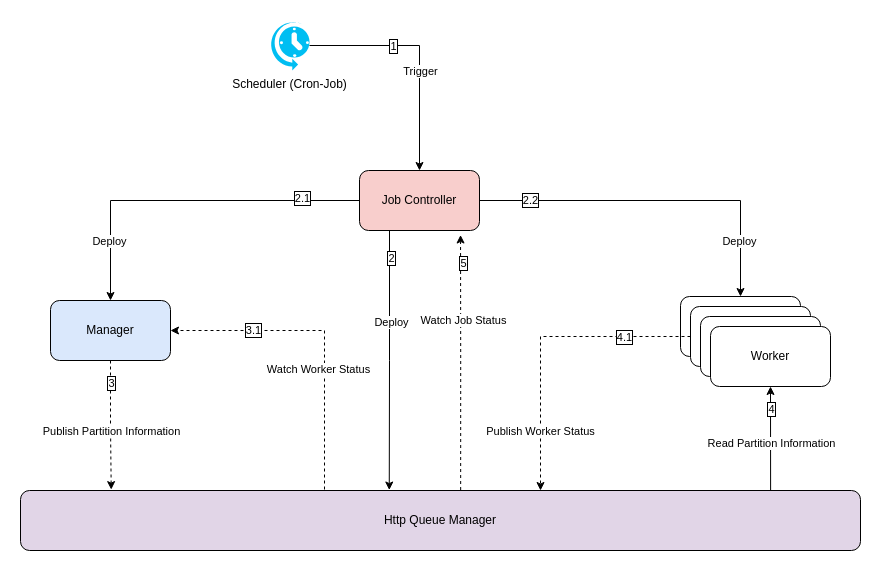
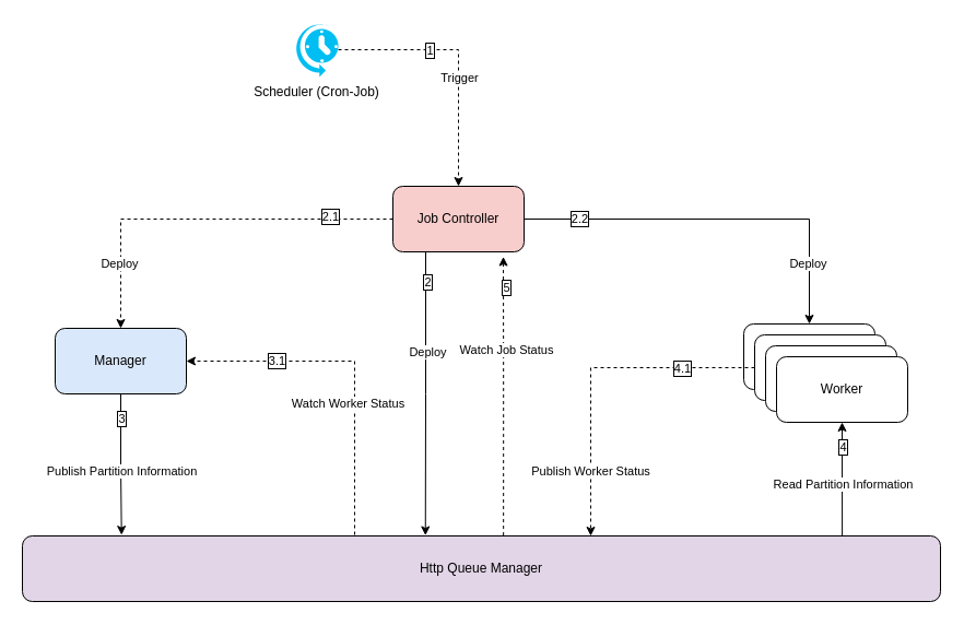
- <mxCell id="30" style="edgeStyle=orthogonalEdgeStyle;rounded=0;orthogonalLoop=1;jettySize=auto;html=1;startArrow=none;startFill=0;endArrow=classic;endFill=1;" edge="1" parent="1" source="33" target="23"><mxGeometry relative="1" as="geometry" /></mxCell>
+ <mxCell id="30" style="edgeStyle=orthogonalEdgeStyle;rounded=0;orthogonalLoop=1;jettySize=auto;html=1;startArrow=none;startFill=0;endArrow=classic;endFill=1;dashed=1;" edge="1" parent="1" source="33" target="23"><mxGeometry relative="1" as="geometry" /></mxCell>
- <mxCell id="14" style="edgeStyle=orthogonalEdgeStyle;rounded=0;orthogonalLoop=1;jettySize=auto;html=1;entryX=0.5;entryY=0;entryDx=0;entryDy=0;" edge="1" parent="1" source="23" target="5"><mxGeometry relative="1" as="geometry" /></mxCell>
+ <mxCell id="14" style="edgeStyle=orthogonalEdgeStyle;rounded=0;orthogonalLoop=1;jettySize=auto;html=1;entryX=0.5;entryY=0;entryDx=0;entryDy=0;dashed=1;" edge="1" parent="1" source="23" target="5"><mxGeometry relative="1" as="geometry" /></mxCell>
- <mxCell id="2" style="edgeStyle=orthogonalEdgeStyle;rounded=0;orthogonalLoop=1;jettySize=auto;html=1;entryX=0.108;entryY=-0.015;entryDx=0;entryDy=0;exitX=0.5;exitY=1;exitDx=0;exitDy=0;entryPerimeter=0;dashed=1;" edge="1" parent="1" source="5" target="13"><mxGeometry relative="1" as="geometry" /></mxCell>
+ <mxCell id="2" style="edgeStyle=orthogonalEdgeStyle;rounded=0;orthogonalLoop=1;jettySize=auto;html=1;entryX=0.108;entryY=-0.015;entryDx=0;entryDy=0;exitX=0.5;exitY=1;exitDx=0;exitDy=0;entryPerimeter=0;" edge="1" parent="1" source="5" target="13"><mxGeometry relative="1" as="geometry" /></mxCell>
